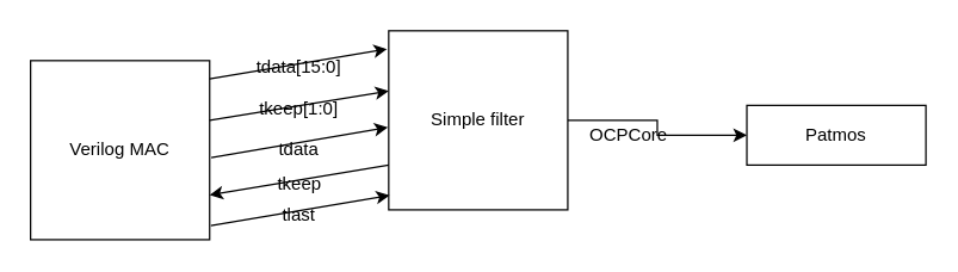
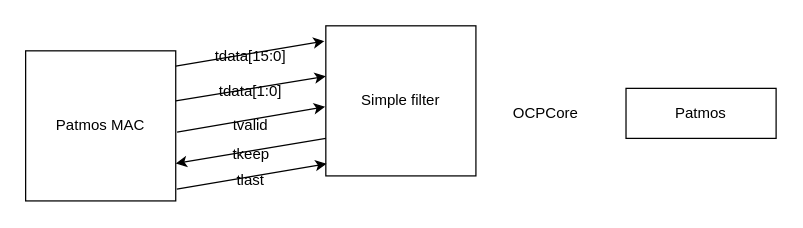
- <mxCell id="6" value="tkeep[1:0]" style="text;html=1;strokeColor=none;fillColor=none;align=center;verticalAlign=middle;whiteSpace=wrap;rounded=0;" vertex="1" parent="1"><mxGeometry x="170" y="58" width="60" height="30" as="geometry" /></mxCell>
+ <mxCell id="6" value="tdata[1:0]" style="text;html=1;strokeColor=none;fillColor=none;align=center;verticalAlign=middle;whiteSpace=wrap;rounded=0;" vertex="1" parent="1"><mxGeometry x="170" y="58" width="60" height="30" as="geometry" /></mxCell>
- <mxCell id="3" style="edgeStyle=orthogonalEdgeStyle;rounded=0;orthogonalLoop=1;jettySize=auto;html=1;exitX=1;exitY=0.5;exitDx=0;exitDy=0;entryX=0;entryY=0.5;entryDx=0;entryDy=0;startArrow=none;startFill=0;endArrow=classic;endFill=1;" edge="1" parent="1" source="4" target="15"><mxGeometry relative="1" as="geometry" /></mxCell>
- <mxCell id="16" value="OCPCore" style="text;html=1;strokeColor=none;fillColor=none;align=center;verticalAlign=middle;whiteSpace=wrap;rounded=0;" vertex="1" parent="1"><mxGeometry x="391" y="75" width="60" height="30" as="geometry" /></mxCell>
+ <mxCell id="16" value="OCPCore" style="text;html=1;strokeColor=none;fillColor=none;align=center;verticalAlign=middle;whiteSpace=wrap;rounded=0;" vertex="1" parent="1"><mxGeometry x="406" y="75" width="60" height="30" as="geometry" /></mxCell>
- <mxCell id="2" value="Verilog MAC" style="rounded=0;whiteSpace=wrap;html=1;" vertex="1" parent="1"><mxGeometry x="20" y="40" width="120" height="120" as="geometry" /></mxCell>
+ <mxCell id="2" value="Patmos MAC" style="rounded=0;whiteSpace=wrap;html=1;" vertex="1" parent="1"><mxGeometry x="20" y="40" width="120" height="120" as="geometry" /></mxCell>
- <mxCell id="7" value="tdata" style="text;html=1;strokeColor=none;fillColor=none;align=center;verticalAlign=middle;whiteSpace=wrap;rounded=0;" vertex="1" parent="1"><mxGeometry x="170" y="85" width="60" height="30" as="geometry" /></mxCell>
+ <mxCell id="7" value="tvalid" style="text;html=1;strokeColor=none;fillColor=none;align=center;verticalAlign=middle;whiteSpace=wrap;rounded=0;" vertex="1" parent="1"><mxGeometry x="170" y="85" width="60" height="30" as="geometry" /></mxCell>
